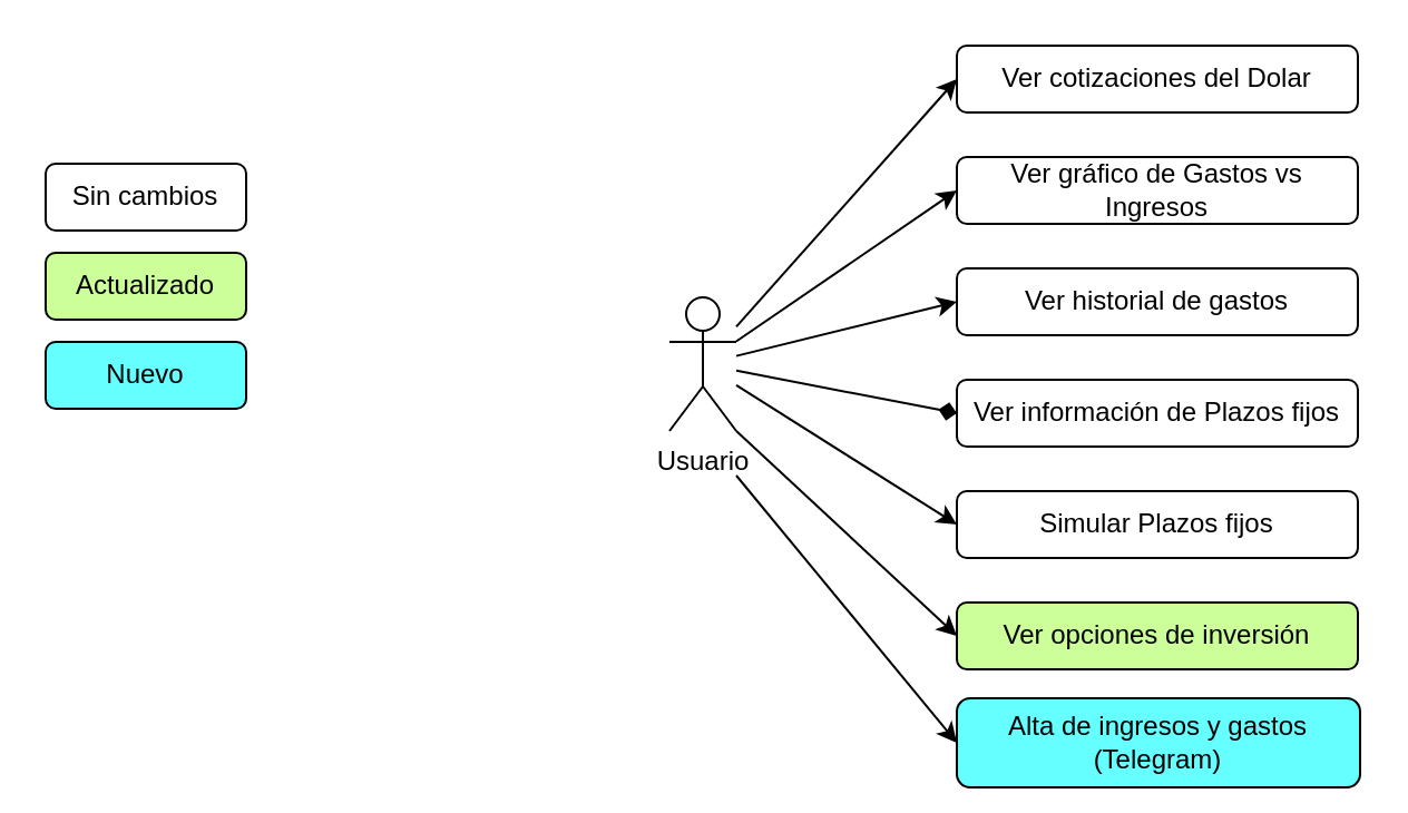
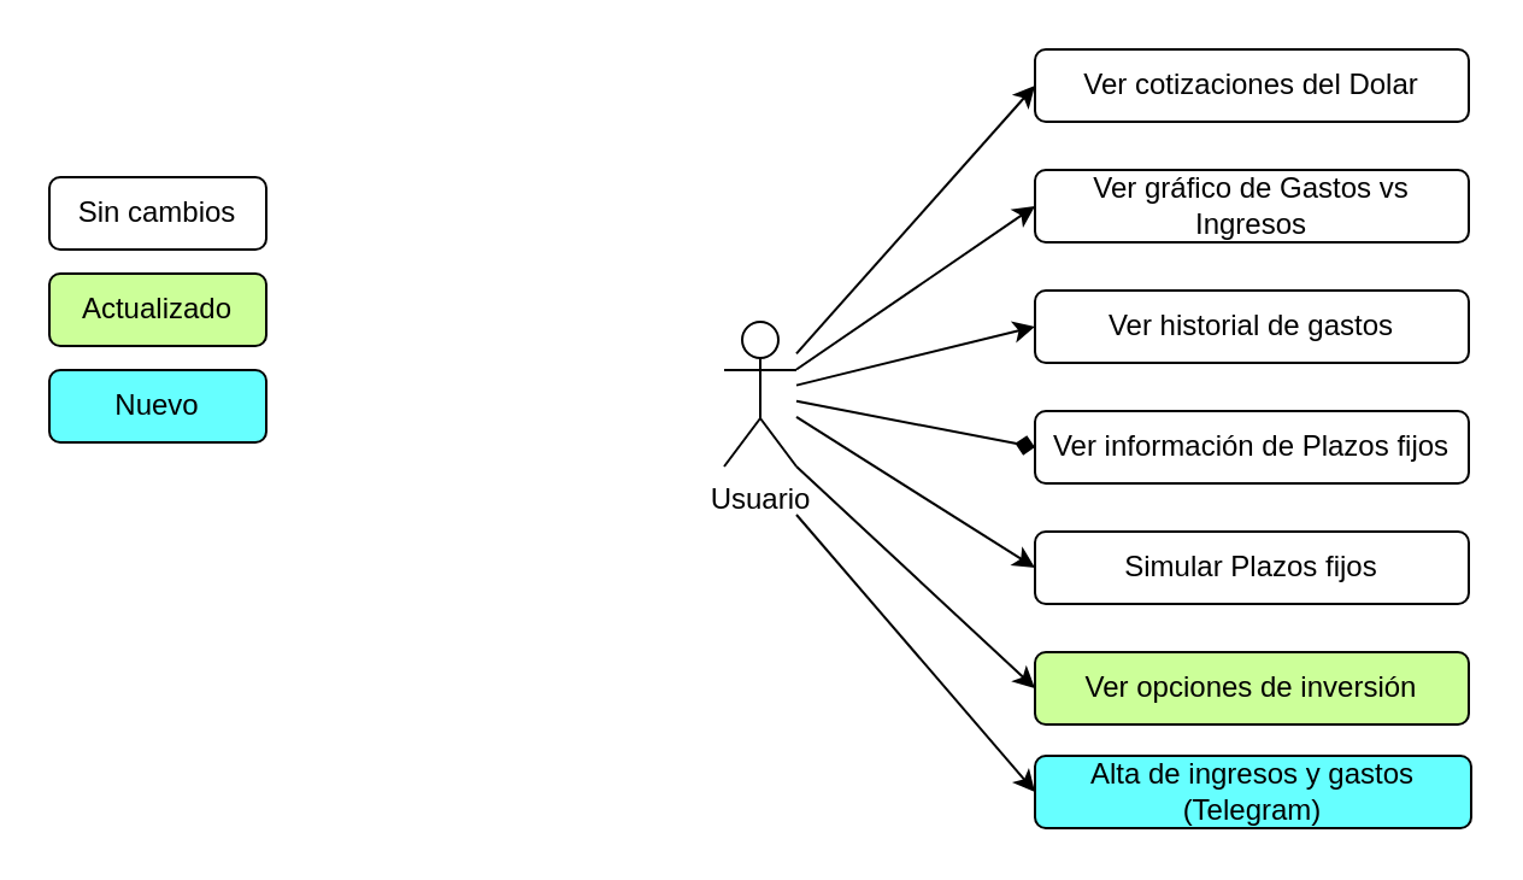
- <mxCell id="19" value="Alta de ingresos y gastos (Telegram)" style="rounded=1;whiteSpace=wrap;html=1;fillColor=#66FFFF;" vertex="1" parent="1"><mxGeometry x="429" y="313" width="181" height="40" as="geometry" /></mxCell>
+ <mxCell id="19" value="Alta de ingresos y gastos (Telegram)" style="rounded=1;whiteSpace=wrap;html=1;fillColor=#66FFFF;" vertex="1" parent="1"><mxGeometry x="429" y="313" width="181" height="30" as="geometry" /></mxCell>
